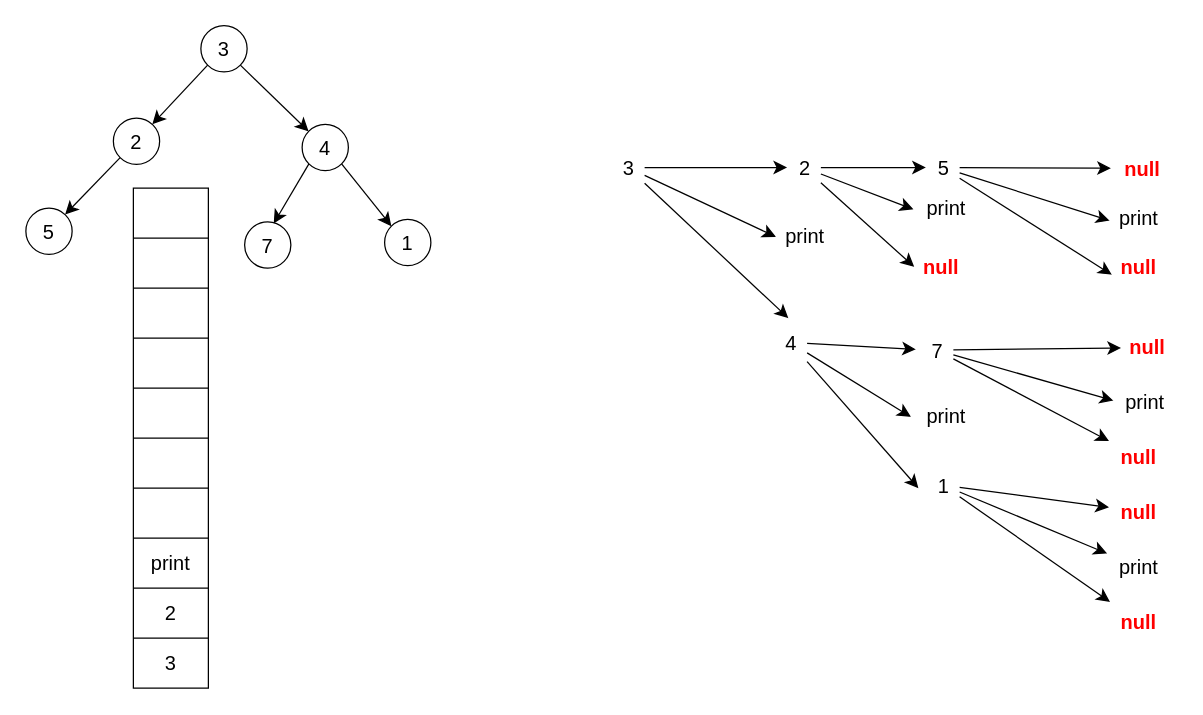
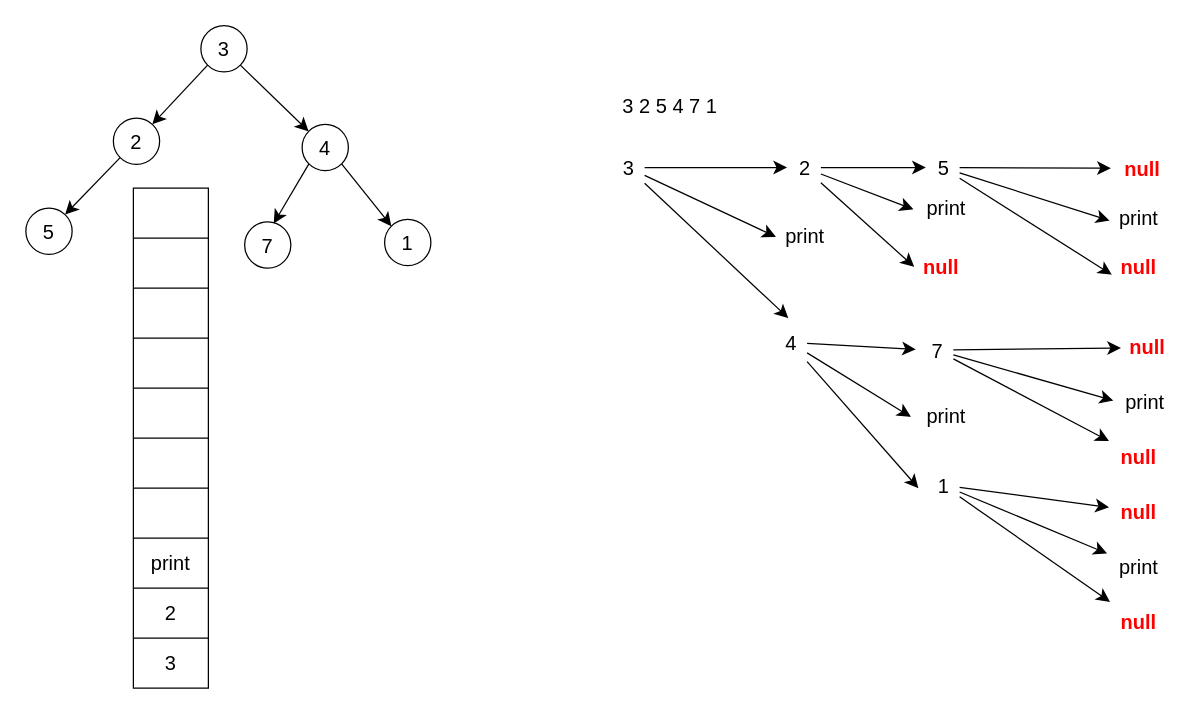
+ <mxCell id="31" value="3 2 5 4 7 1" style="text;html=1;align=center;verticalAlign=middle;resizable=0;points=[];autosize=1;strokeColor=none;fillColor=none;fontSize=16;" vertex="1" parent="1"><mxGeometry x="488" y="68" width="94" height="31" as="geometry" /></mxCell>
